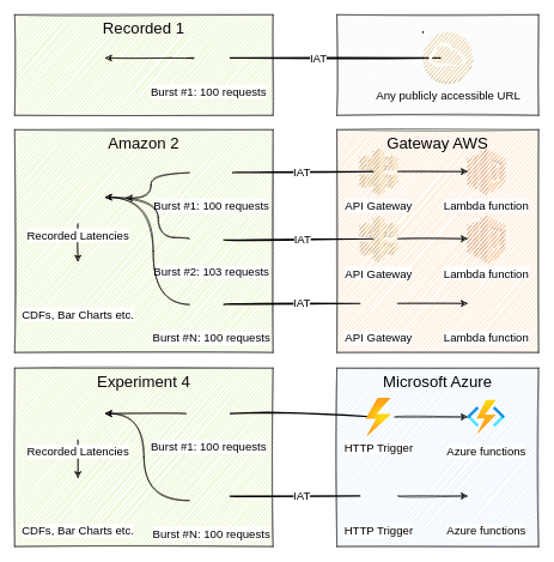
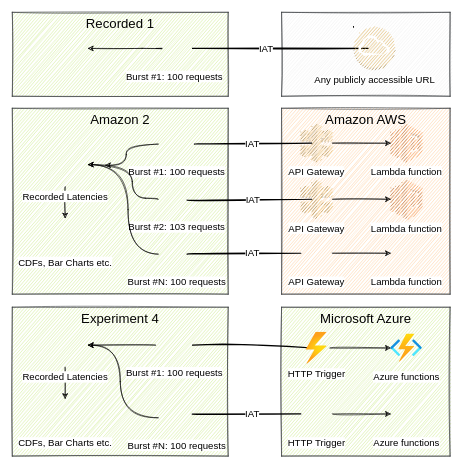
- <mxCell id="4" value="&lt;font style=&quot;font-size: 22px&quot;&gt;Gateway AWS&lt;/font&gt;" style="whiteSpace=wrap;html=1;fillColor=#ffcc99;fontSize=14;verticalAlign=top;sketch=1;strokeColor=#36393d;" parent="1" vertex="1"><mxGeometry x="469" y="180" width="281" height="310" as="geometry" /></mxCell>
+ <mxCell id="4" value="&lt;font style=&quot;font-size: 22px&quot;&gt;Amazon AWS&lt;/font&gt;" style="whiteSpace=wrap;html=1;fillColor=#ffcc99;fontSize=14;verticalAlign=top;sketch=1;strokeColor=#36393d;" parent="1" vertex="1"><mxGeometry x="469" y="180" width="281" height="310" as="geometry" /></mxCell>
- <mxCell id="5" value="&lt;font style=&quot;font-size: 22px&quot;&gt;Microsoft Azure&lt;/font&gt;" style="whiteSpace=wrap;html=1;fillColor=#cce5ff;fontSize=14;verticalAlign=top;sketch=1;strokeColor=#36393d;" parent="1" vertex="1"><mxGeometry x="469" y="511.75" width="281" height="248.25" as="geometry" /></mxCell>
+ <mxCell id="5" value="&lt;font style=&quot;font-size: 22px&quot;&gt;Microsoft Azure&lt;/font&gt;" style="whiteSpace=wrap;html=1;fillColor=#cdeb8b;fontSize=14;verticalAlign=top;sketch=1;strokeColor=#36393d;" parent="1" vertex="1"><mxGeometry x="469" y="511.75" width="281" height="248.25" as="geometry" /></mxCell>
